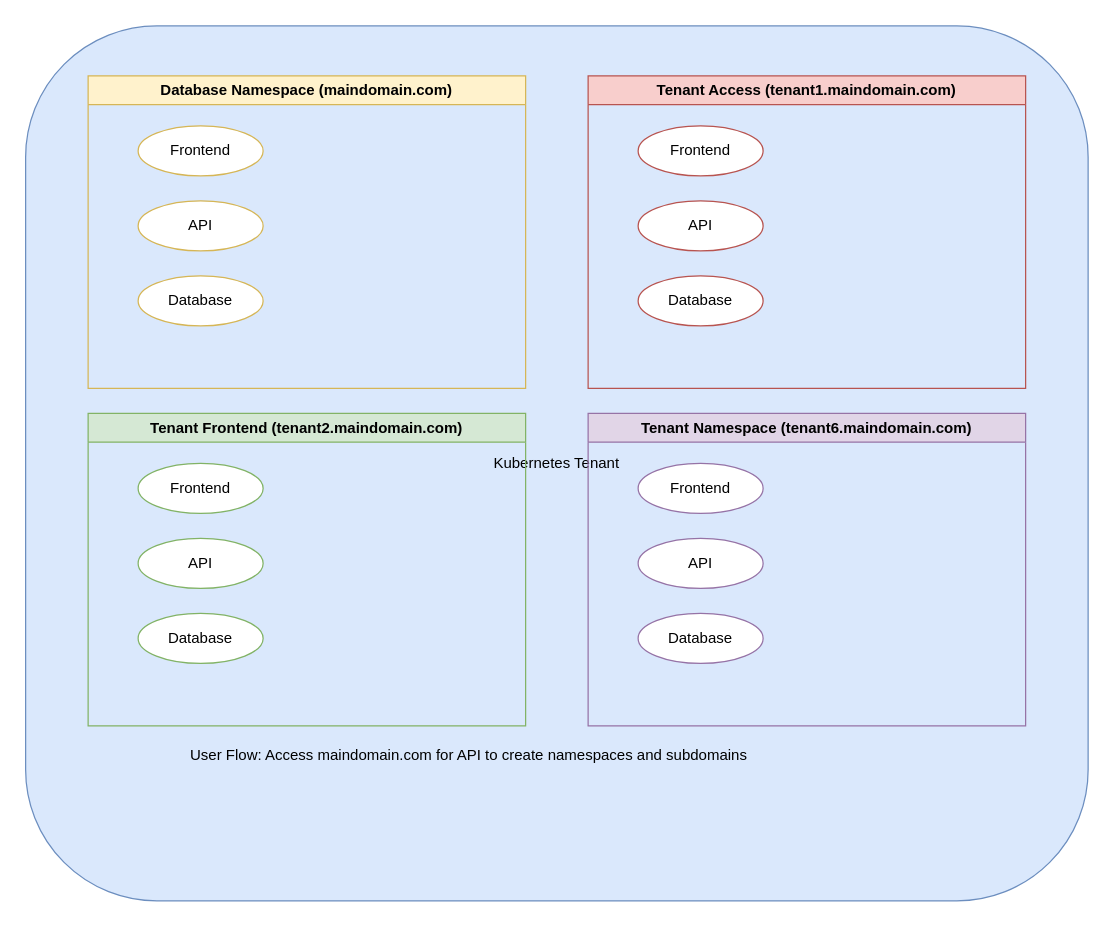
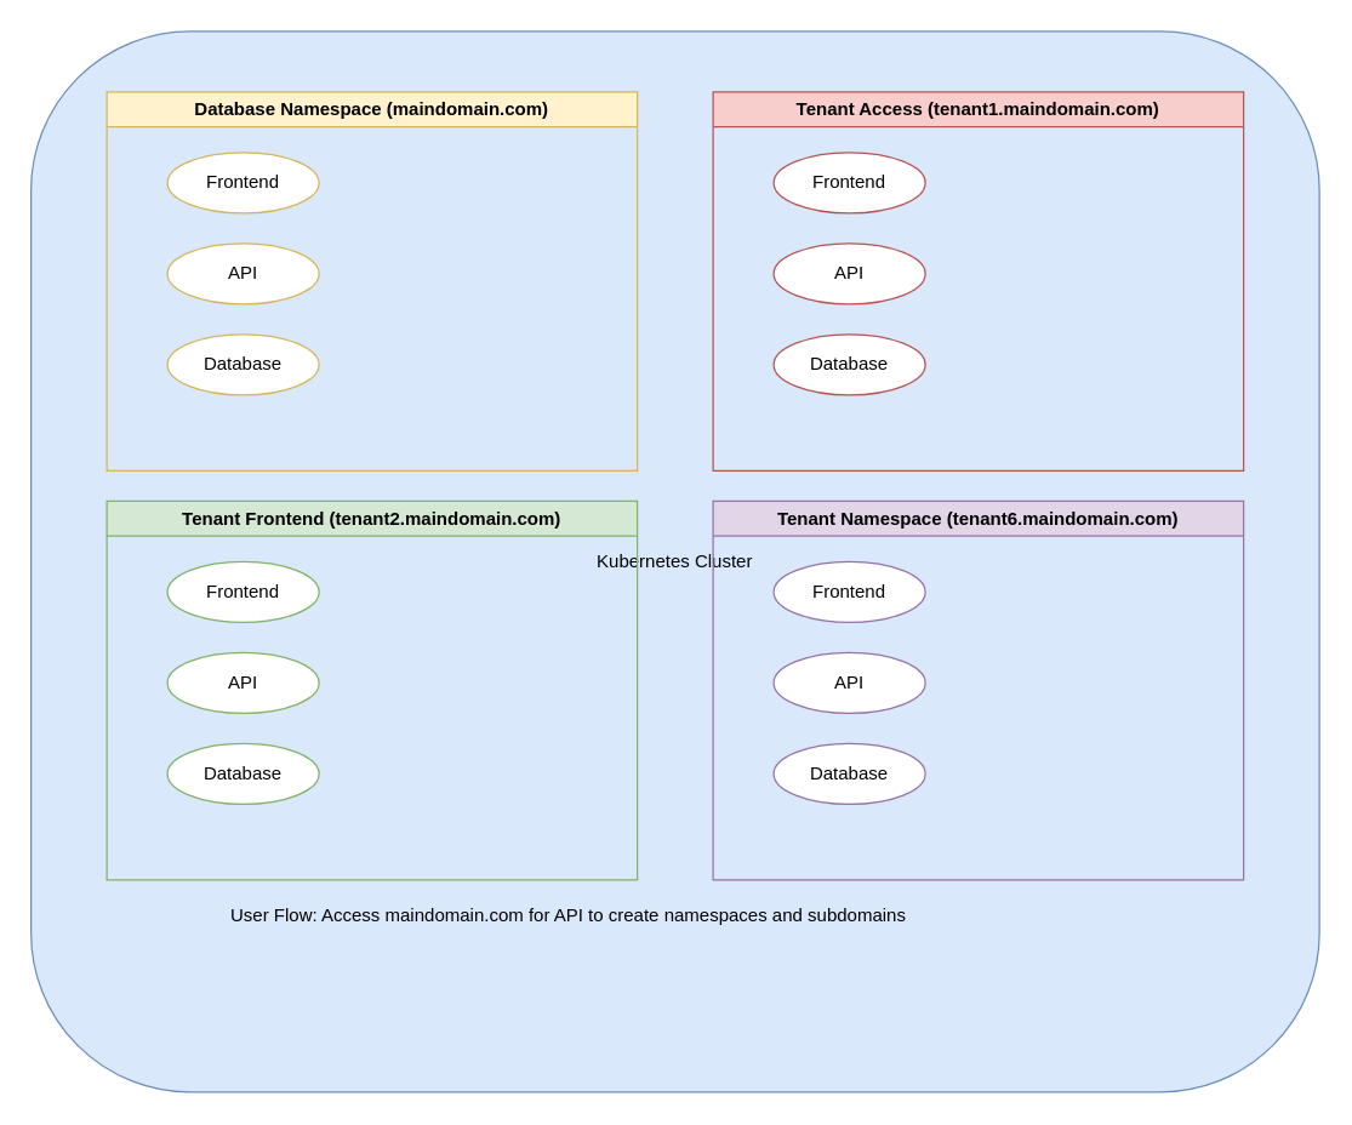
- <mxCell id="2" value="Kubernetes Tenant" style="rounded=1;whiteSpace=wrap;html=1;fillColor=#dae8fc;strokeColor=#6c8ebf;fontColor=#000000;" parent="1" vertex="1"><mxGeometry x="20" y="20" width="850" height="700" as="geometry" /></mxCell>
+ <mxCell id="2" value="Kubernetes Cluster" style="rounded=1;whiteSpace=wrap;html=1;fillColor=#dae8fc;strokeColor=#6c8ebf;fontColor=#000000;" parent="1" vertex="1"><mxGeometry x="20" y="20" width="850" height="700" as="geometry" /></mxCell>
